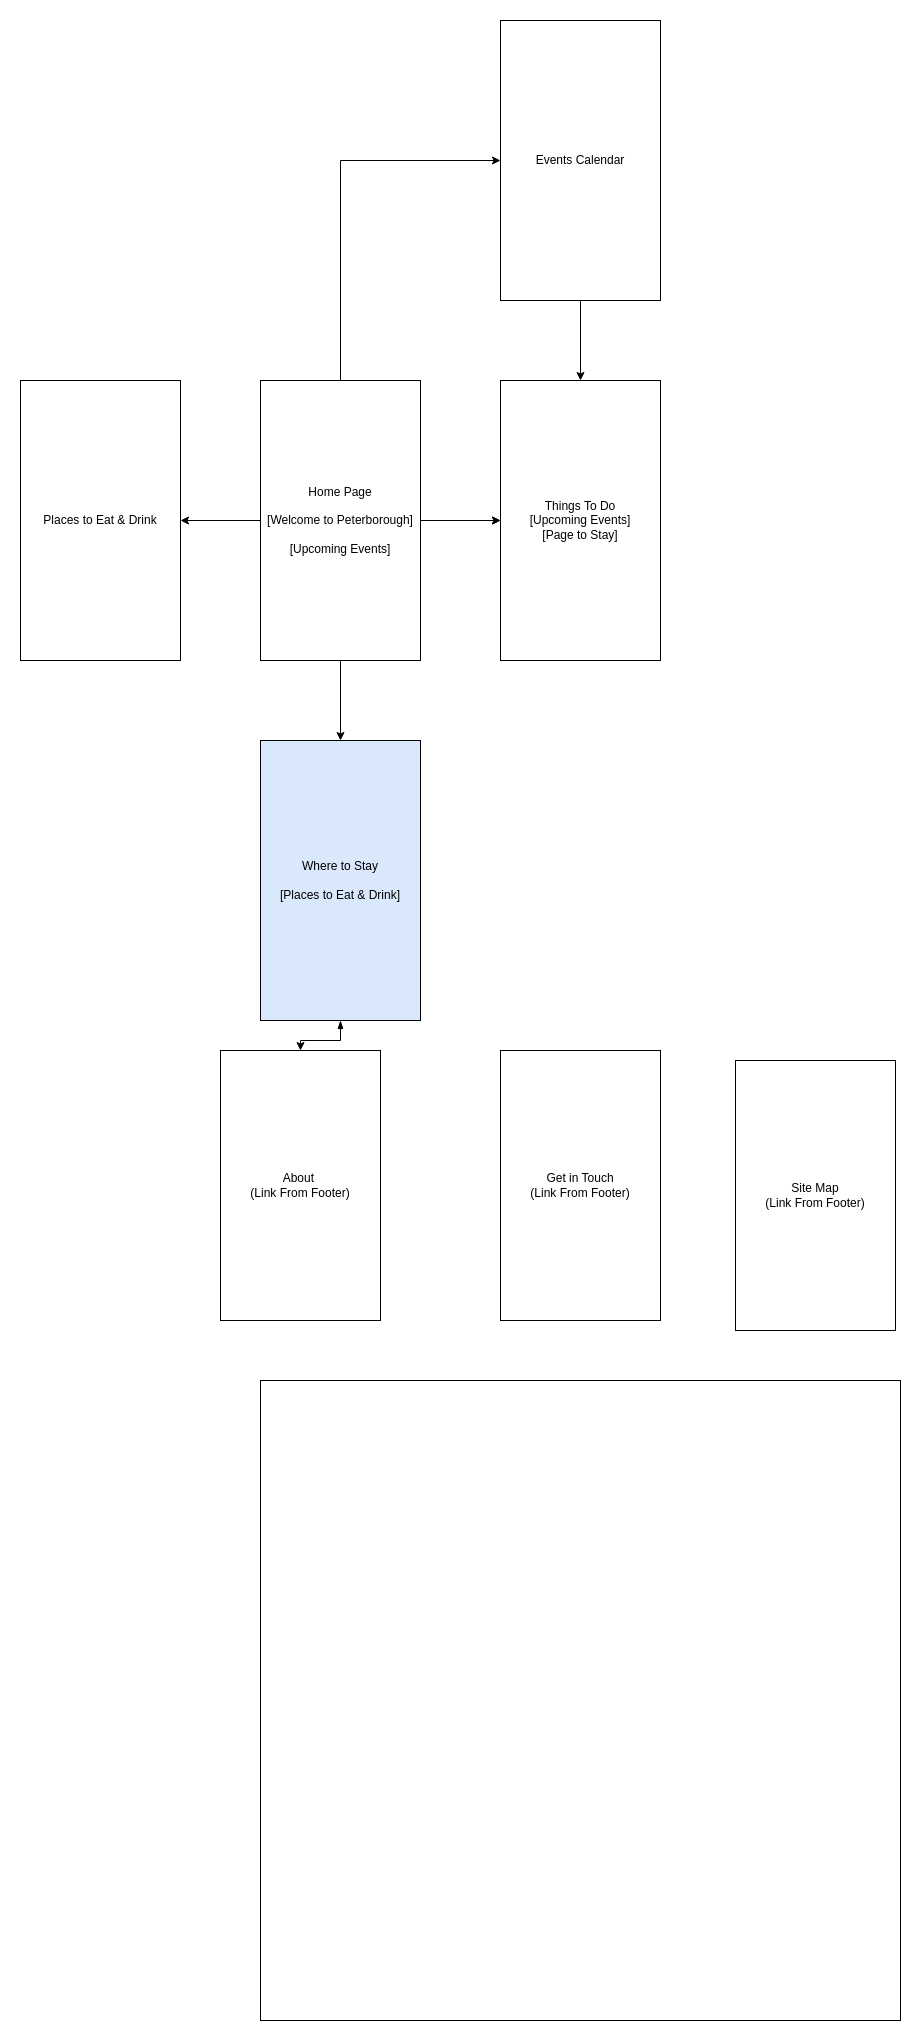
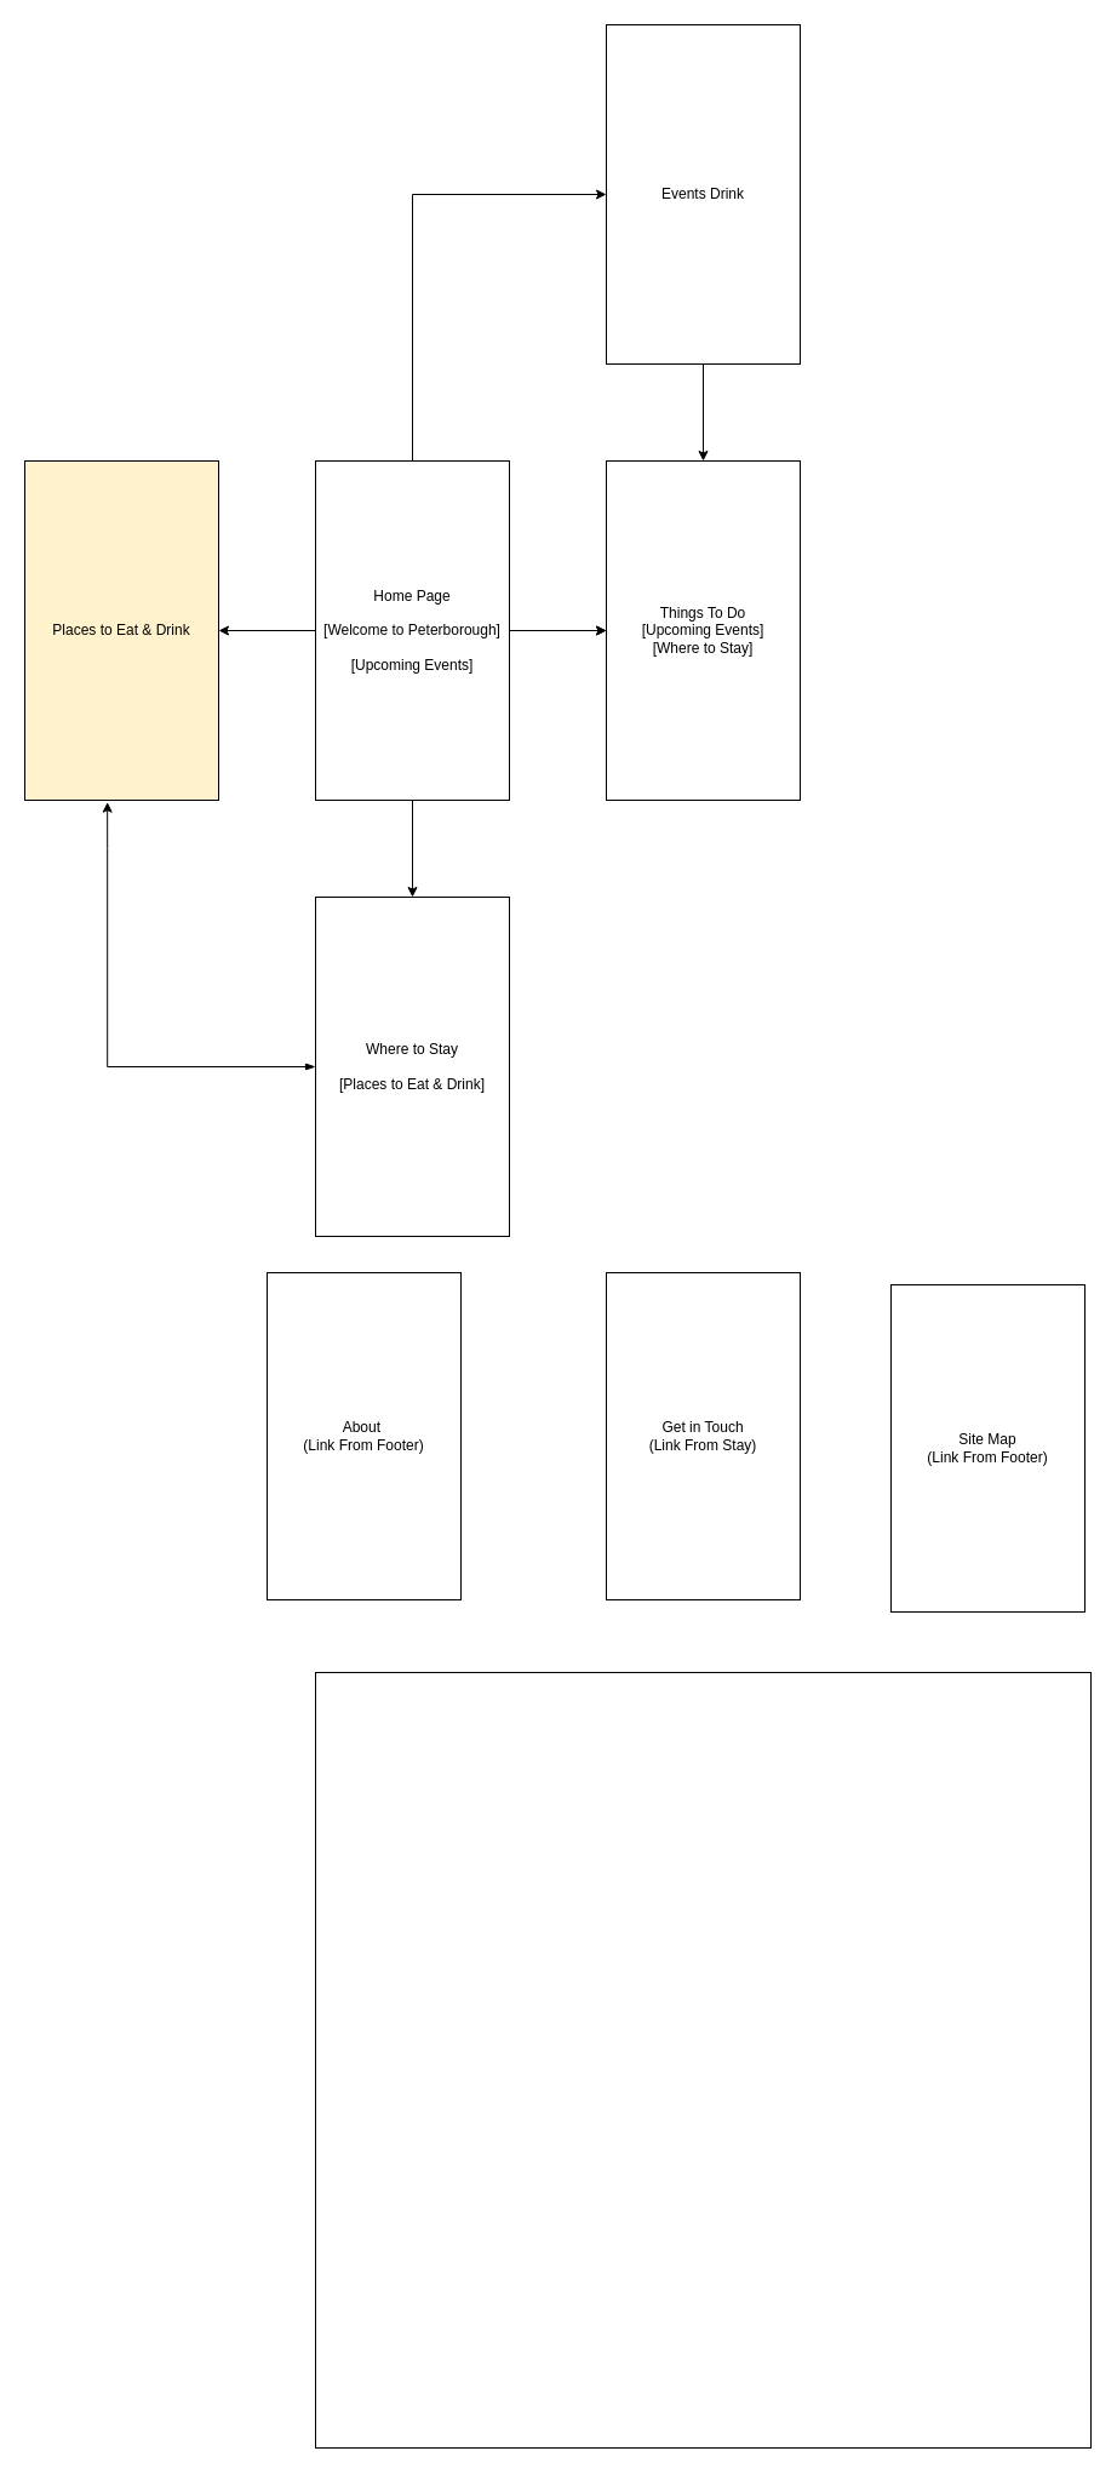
- <mxCell id="14" value="Events Calendar" style="rounded=0;whiteSpace=wrap;html=1;" vertex="1" parent="1"><mxGeometry x="500" y="20" width="160" height="280" as="geometry" /></mxCell>
+ <mxCell id="14" value="Events Drink" style="rounded=0;whiteSpace=wrap;html=1;" vertex="1" parent="1"><mxGeometry x="500" y="20" width="160" height="280" as="geometry" /></mxCell>
- <mxCell id="12" value="Places to Eat &amp;amp; Drink" style="rounded=0;whiteSpace=wrap;html=1;" vertex="1" parent="1"><mxGeometry x="20" y="380" width="160" height="280" as="geometry" /></mxCell>
+ <mxCell id="12" value="Places to Eat &amp;amp; Drink" style="rounded=0;whiteSpace=wrap;html=1;fillColor=#fff2cc;" vertex="1" parent="1"><mxGeometry x="20" y="380" width="160" height="280" as="geometry" /></mxCell>
- <mxCell id="9" value="Things To Do&lt;br&gt;[Upcoming Events]&lt;br&gt;[Page to Stay]" style="rounded=0;whiteSpace=wrap;html=1;" vertex="1" parent="1"><mxGeometry x="500" y="380" width="160" height="280" as="geometry" /></mxCell>
+ <mxCell id="9" value="Things To Do&lt;br&gt;[Upcoming Events]&lt;br&gt;[Where to Stay]" style="rounded=0;whiteSpace=wrap;html=1;" vertex="1" parent="1"><mxGeometry x="500" y="380" width="160" height="280" as="geometry" /></mxCell>
- <mxCell id="11" value="Where to Stay&lt;br&gt;&lt;br&gt;[Places to Eat &amp;amp; Drink]" style="rounded=0;whiteSpace=wrap;html=1;fillColor=#dae8fc;" vertex="1" parent="1"><mxGeometry x="260" y="740" width="160" height="280" as="geometry" /></mxCell>
+ <mxCell id="11" value="Where to Stay&lt;br&gt;&lt;br&gt;[Places to Eat &amp;amp; Drink]" style="rounded=0;whiteSpace=wrap;html=1;" vertex="1" parent="1"><mxGeometry x="260" y="740" width="160" height="280" as="geometry" /></mxCell>
- <mxCell id="10" style="edgeStyle=orthogonalEdgeStyle;rounded=0;orthogonalLoop=1;jettySize=auto;html=1;startArrow=blockThin;startFill=1;" edge="1" parent="1" source="11" target="15"><mxGeometry relative="1" as="geometry" /></mxCell>
+ <mxCell id="10" style="edgeStyle=orthogonalEdgeStyle;rounded=0;orthogonalLoop=1;jettySize=auto;html=1;entryX=0.426;entryY=1.006;entryDx=0;entryDy=0;entryPerimeter=0;startArrow=blockThin;startFill=1;" edge="1" parent="1" source="11" target="12"><mxGeometry relative="1" as="geometry" /></mxCell>
- <mxCell id="16" value="Get in Touch&lt;br&gt;(Link From Footer)" style="whiteSpace=wrap;html=1;" vertex="1" parent="1"><mxGeometry x="500" y="1050" width="160" height="270" as="geometry" /></mxCell>
+ <mxCell id="16" value="Get in Touch&lt;br&gt;(Link From Stay)" style="whiteSpace=wrap;html=1;" vertex="1" parent="1"><mxGeometry x="500" y="1050" width="160" height="270" as="geometry" /></mxCell>
